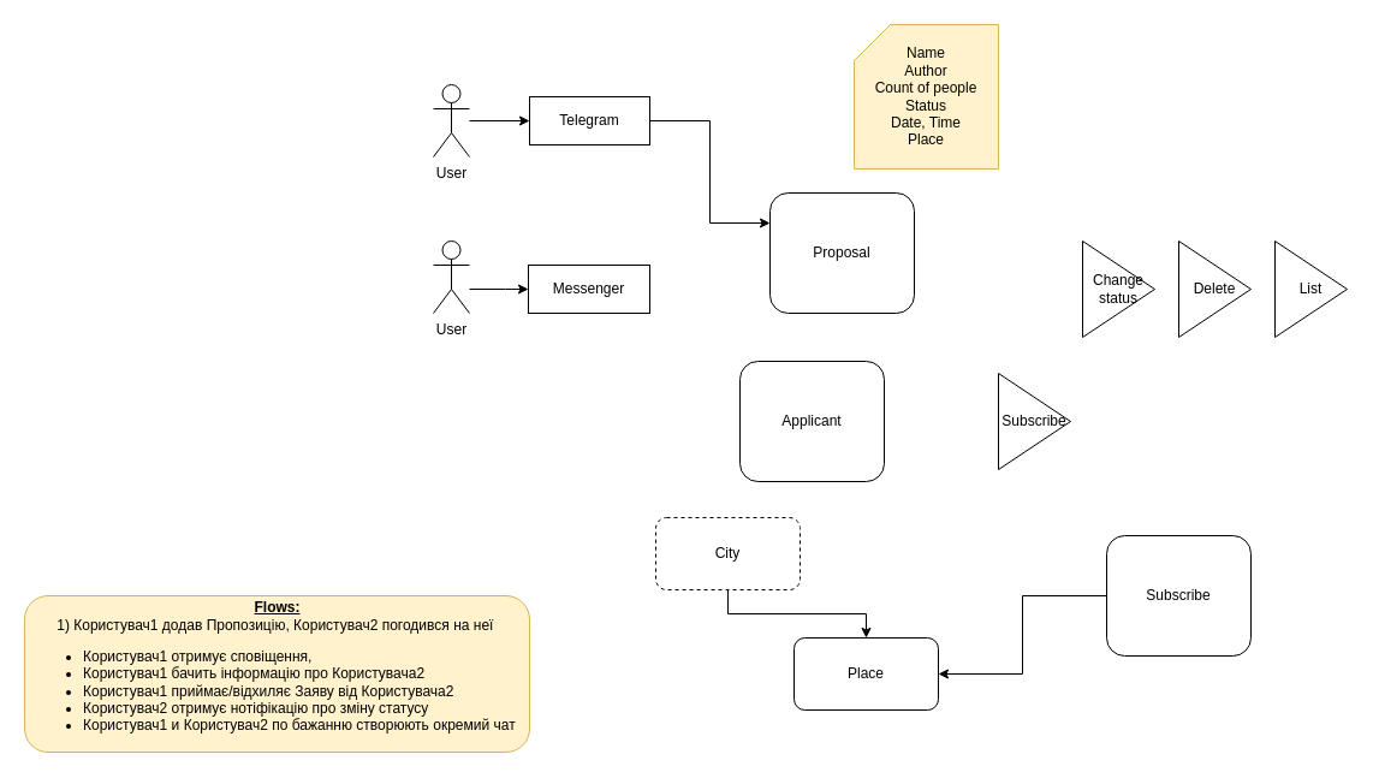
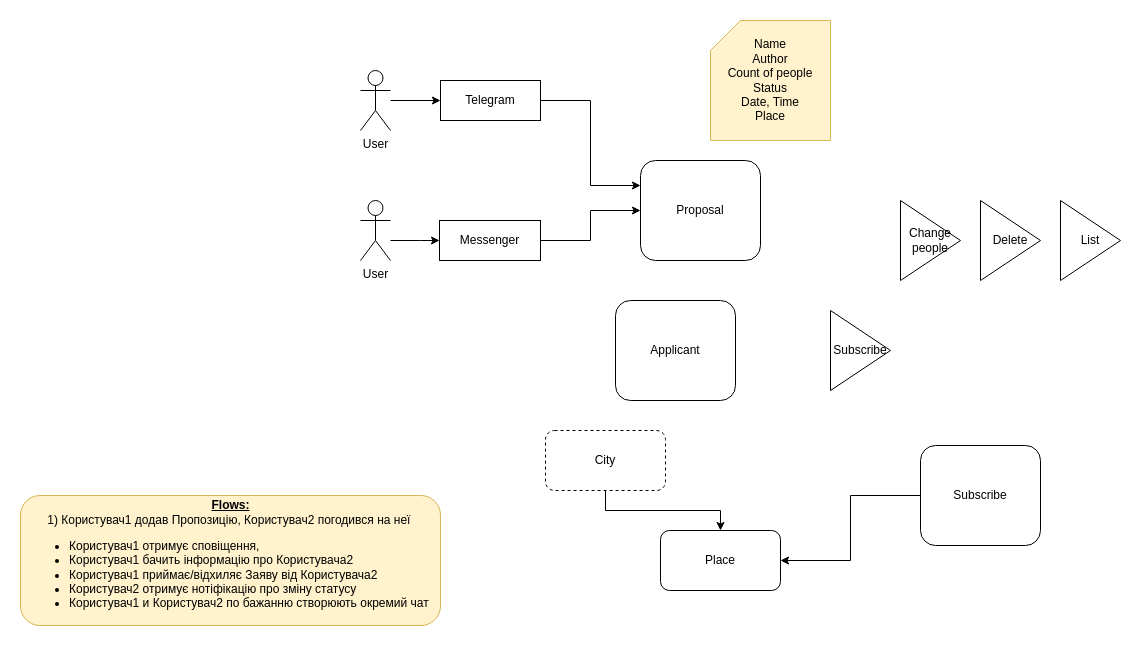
+ <mxCell id="14" style="edgeStyle=orthogonalEdgeStyle;rounded=0;orthogonalLoop=1;jettySize=auto;html=1;entryX=0;entryY=0.5;entryDx=0;entryDy=0;" parent="1" source="15" target="2" edge="1"><mxGeometry relative="1" as="geometry" /></mxCell>
- <mxCell id="8" value="Change&lt;br&gt;status" style="triangle;whiteSpace=wrap;html=1;" parent="1" vertex="1"><mxGeometry x="900" y="200" width="60" height="80" as="geometry" /></mxCell>
+ <mxCell id="8" value="Change&lt;br&gt;people" style="triangle;whiteSpace=wrap;html=1;" parent="1" vertex="1"><mxGeometry x="900" y="200" width="60" height="80" as="geometry" /></mxCell>
